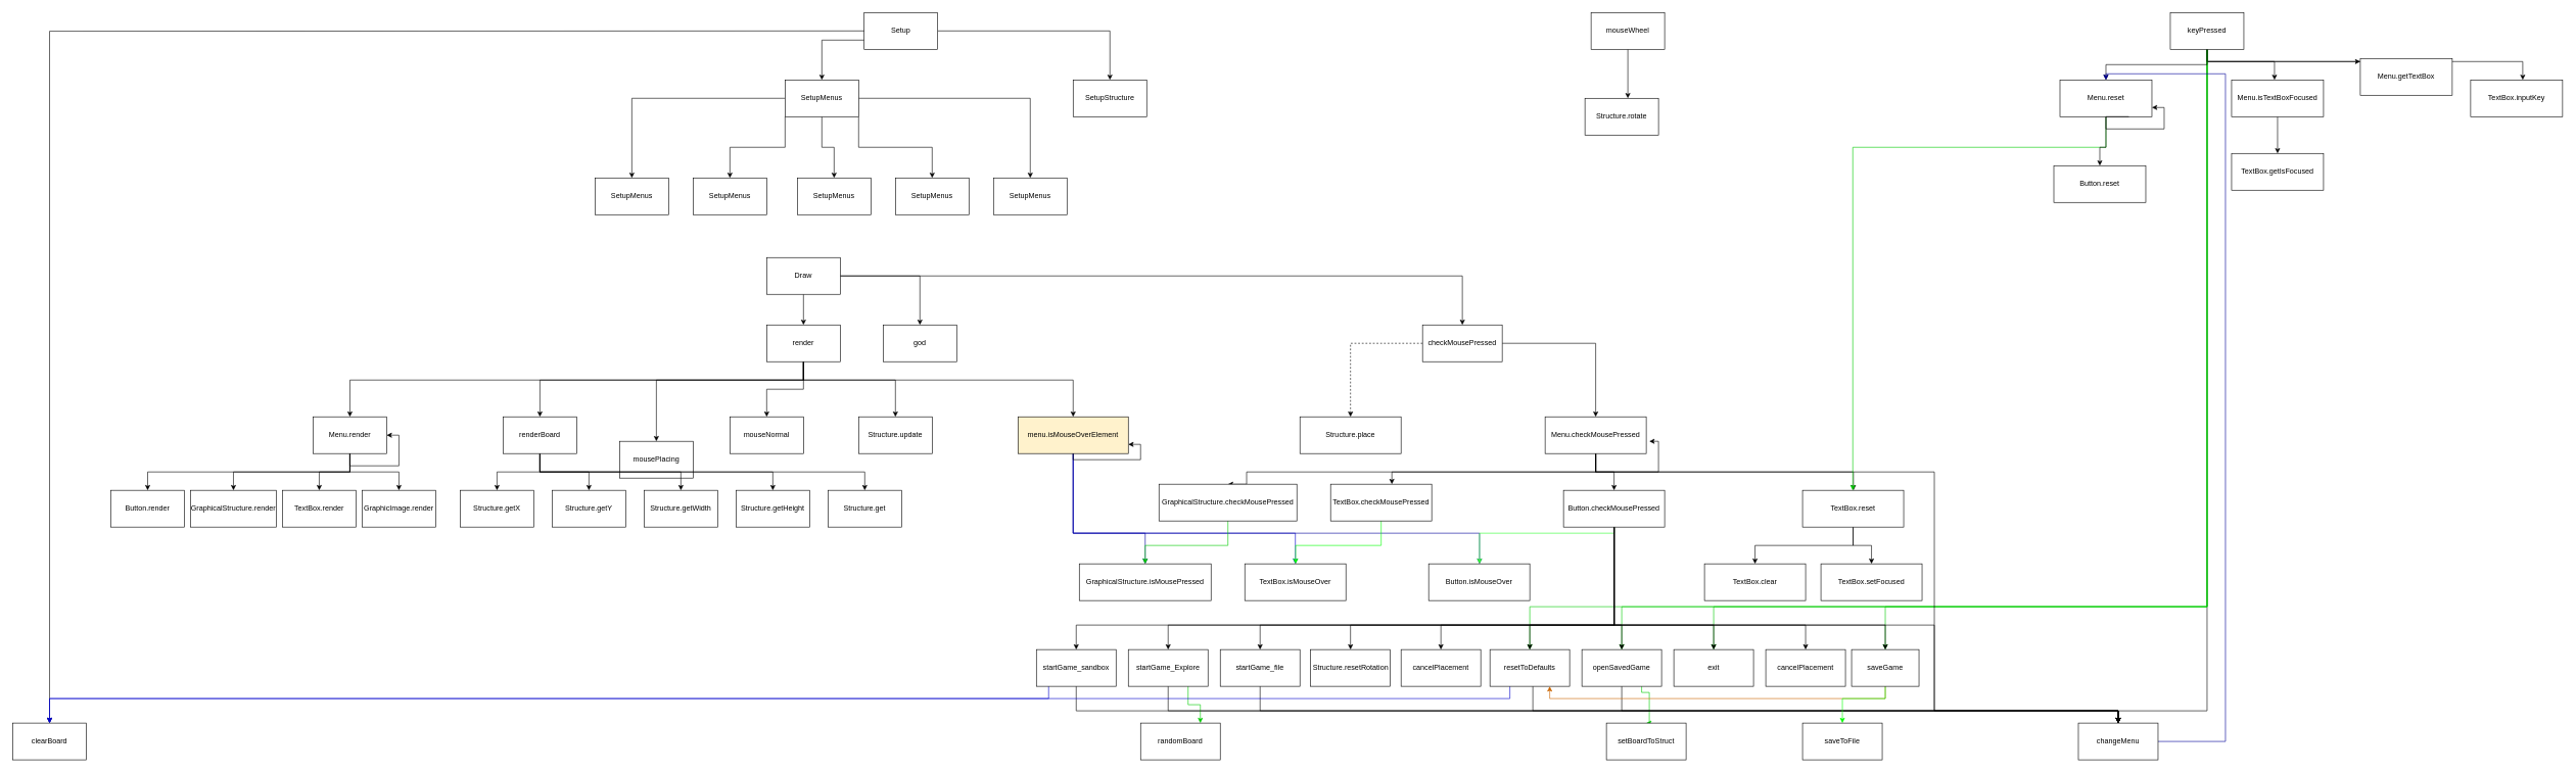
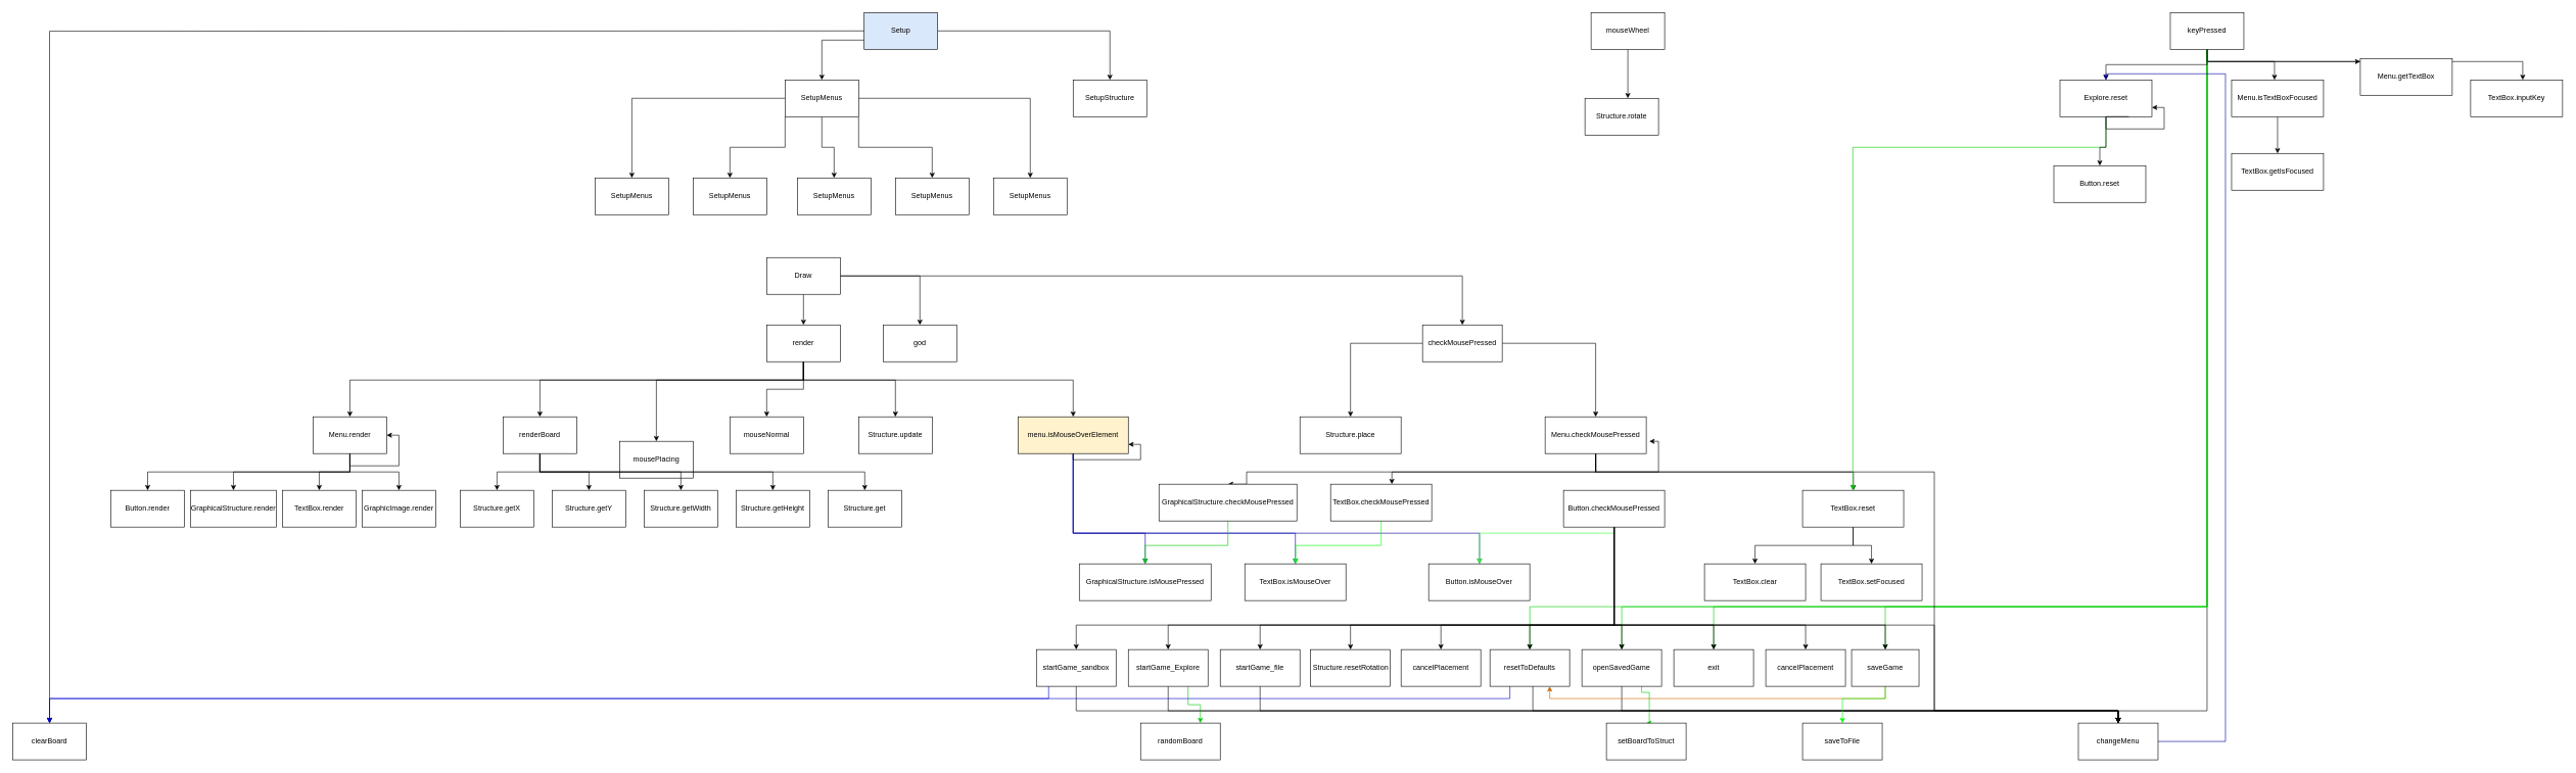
- <mxCell id="5" value="Setup" style="rounded=0;whiteSpace=wrap;html=1;" vertex="1" parent="1"><mxGeometry x="1409" y="20" width="120" height="60" as="geometry" /></mxCell>
+ <mxCell id="5" value="Setup" style="rounded=0;whiteSpace=wrap;html=1;fillColor=#dae8fc;" vertex="1" parent="1"><mxGeometry x="1409" y="20" width="120" height="60" as="geometry" /></mxCell>
- <mxCell id="133" value="Menu.reset" style="rounded=0;whiteSpace=wrap;html=1;" vertex="1" parent="1"><mxGeometry x="3360" y="130" width="150" height="60" as="geometry" /></mxCell>
+ <mxCell id="133" value="Explore.reset" style="rounded=0;whiteSpace=wrap;html=1;" vertex="1" parent="1"><mxGeometry x="3360" y="130" width="150" height="60" as="geometry" /></mxCell>
- <mxCell id="23" style="edgeStyle=orthogonalEdgeStyle;rounded=0;orthogonalLoop=1;jettySize=auto;html=1;exitX=0;exitY=0.5;exitDx=0;exitDy=0;dashed=1;" edge="1" parent="1" source="25" target="74"><mxGeometry relative="1" as="geometry" /></mxCell>
+ <mxCell id="23" style="edgeStyle=orthogonalEdgeStyle;rounded=0;orthogonalLoop=1;jettySize=auto;html=1;exitX=0;exitY=0.5;exitDx=0;exitDy=0;" edge="1" parent="1" source="25" target="74"><mxGeometry relative="1" as="geometry" /></mxCell>
- <mxCell id="70" style="edgeStyle=orthogonalEdgeStyle;rounded=0;orthogonalLoop=1;jettySize=auto;html=1;entryX=0.5;entryY=0;entryDx=0;entryDy=0;" edge="1" parent="1" source="73" target="89"><mxGeometry relative="1" as="geometry" /></mxCell>
